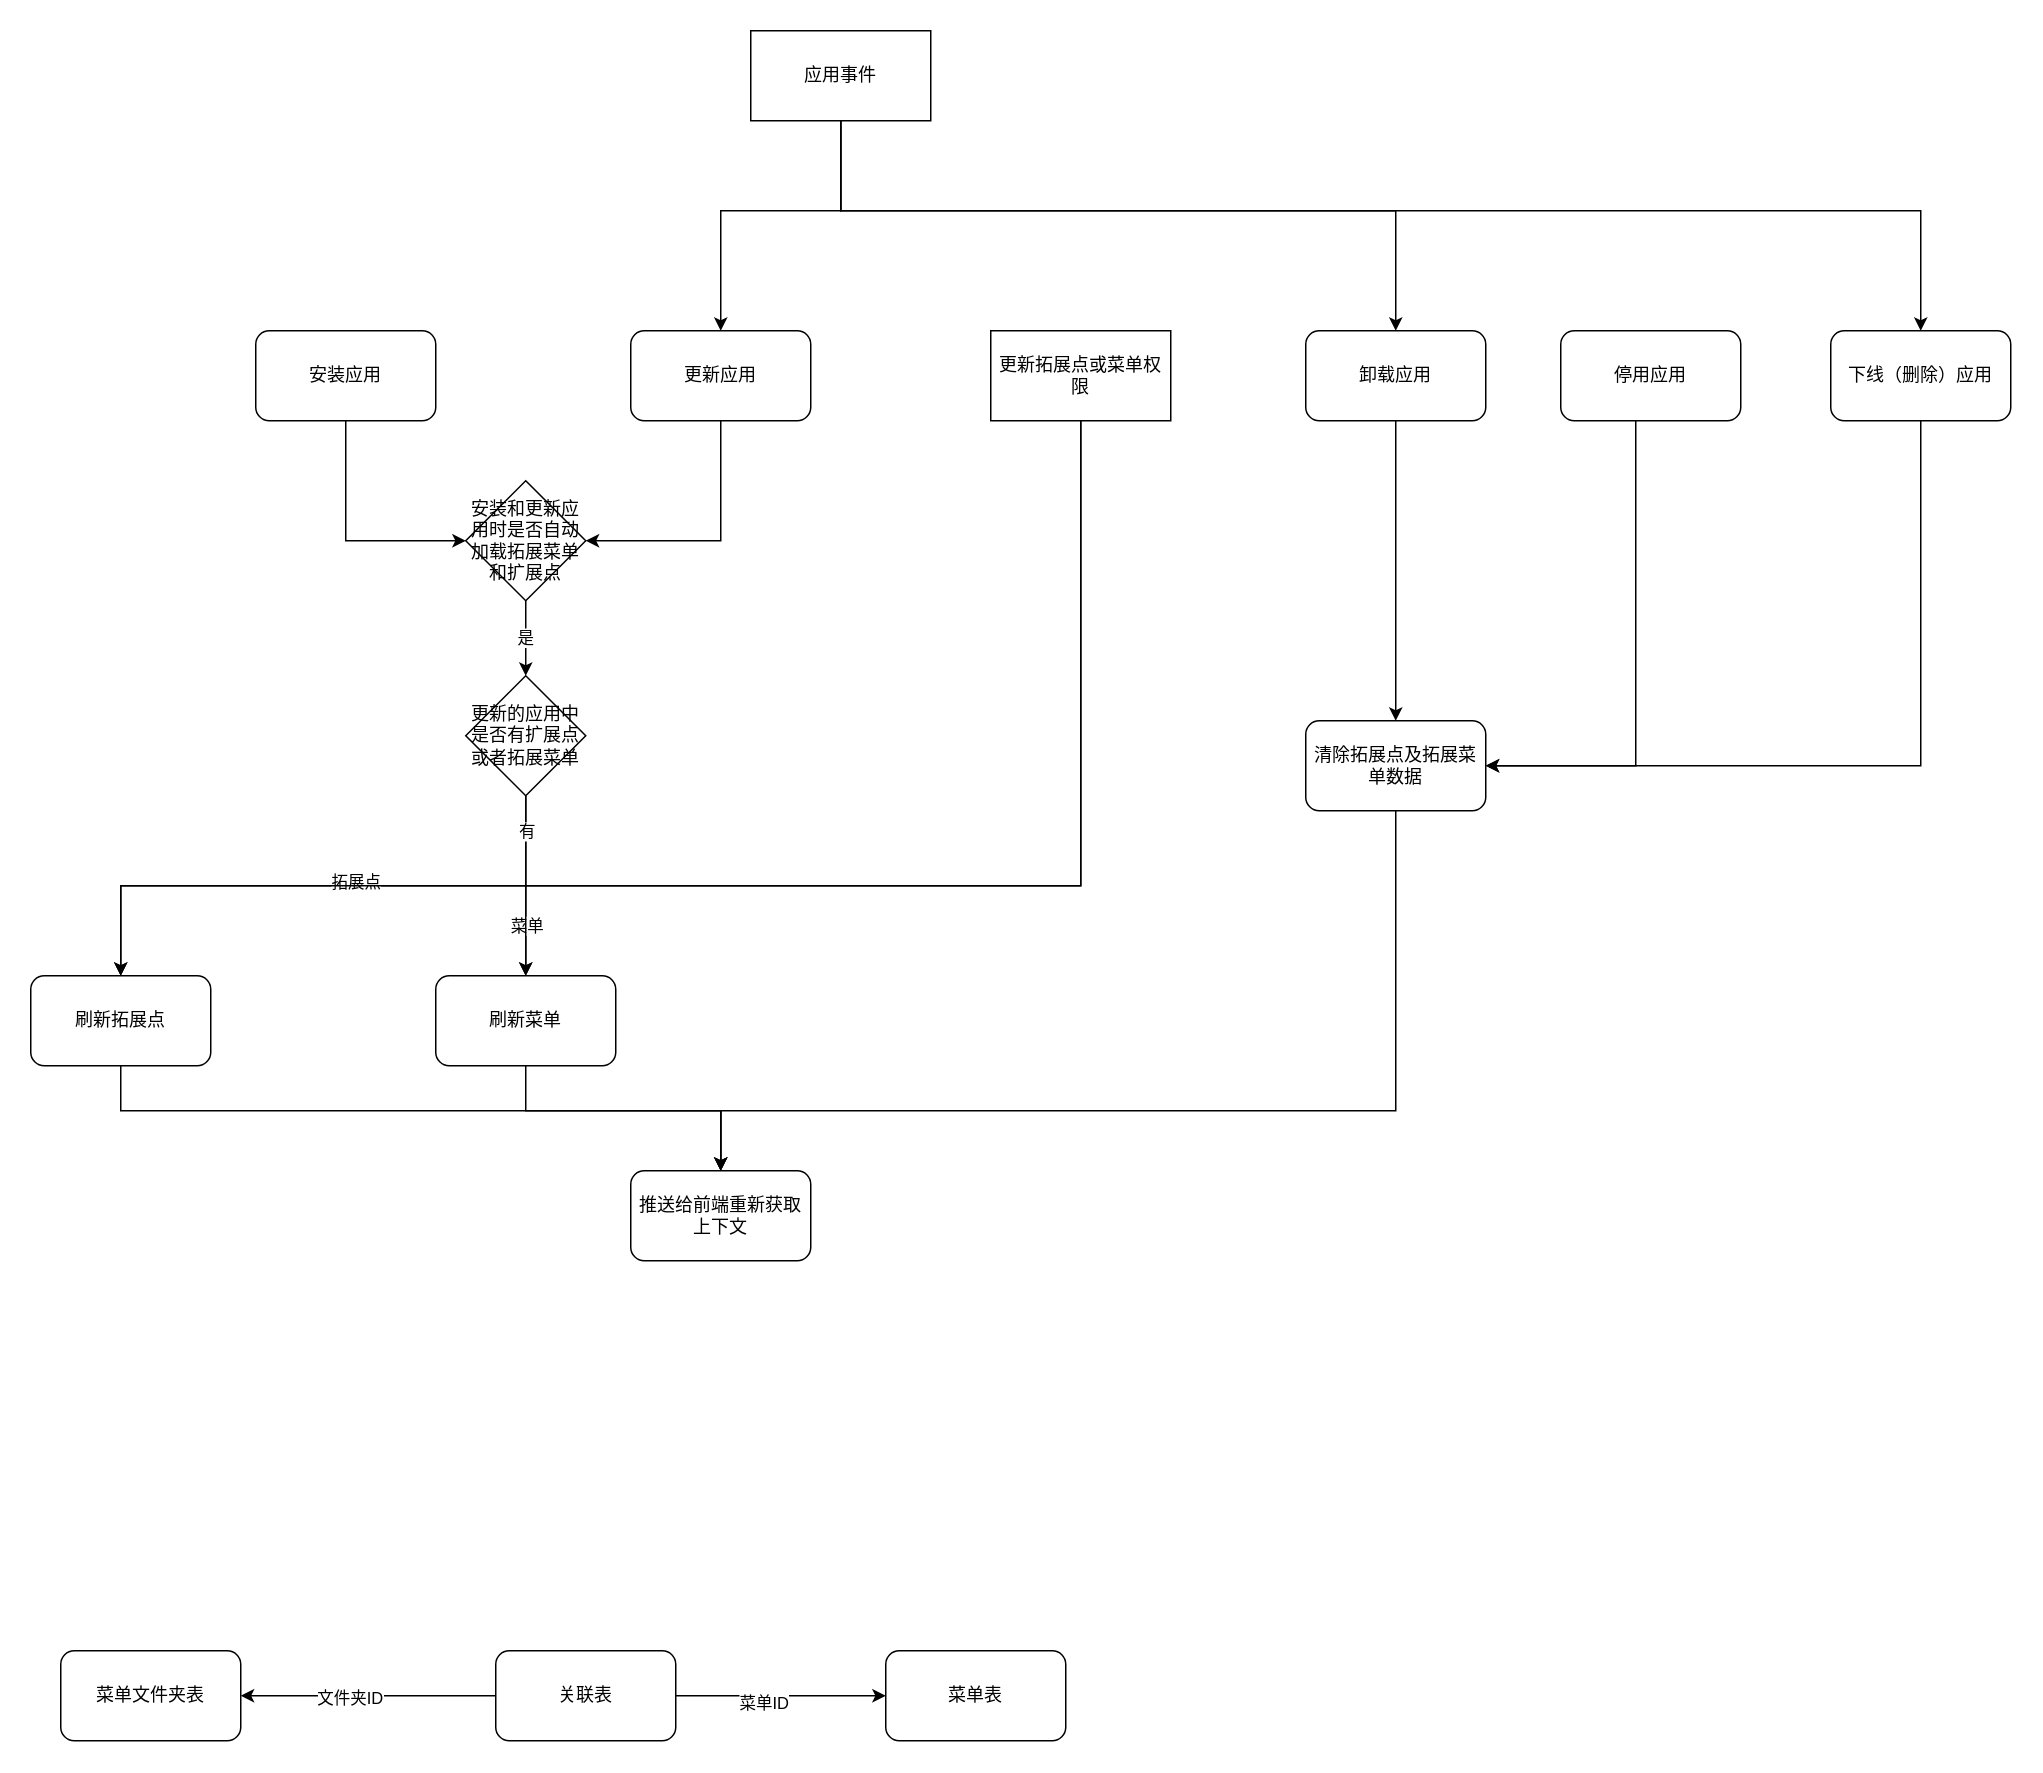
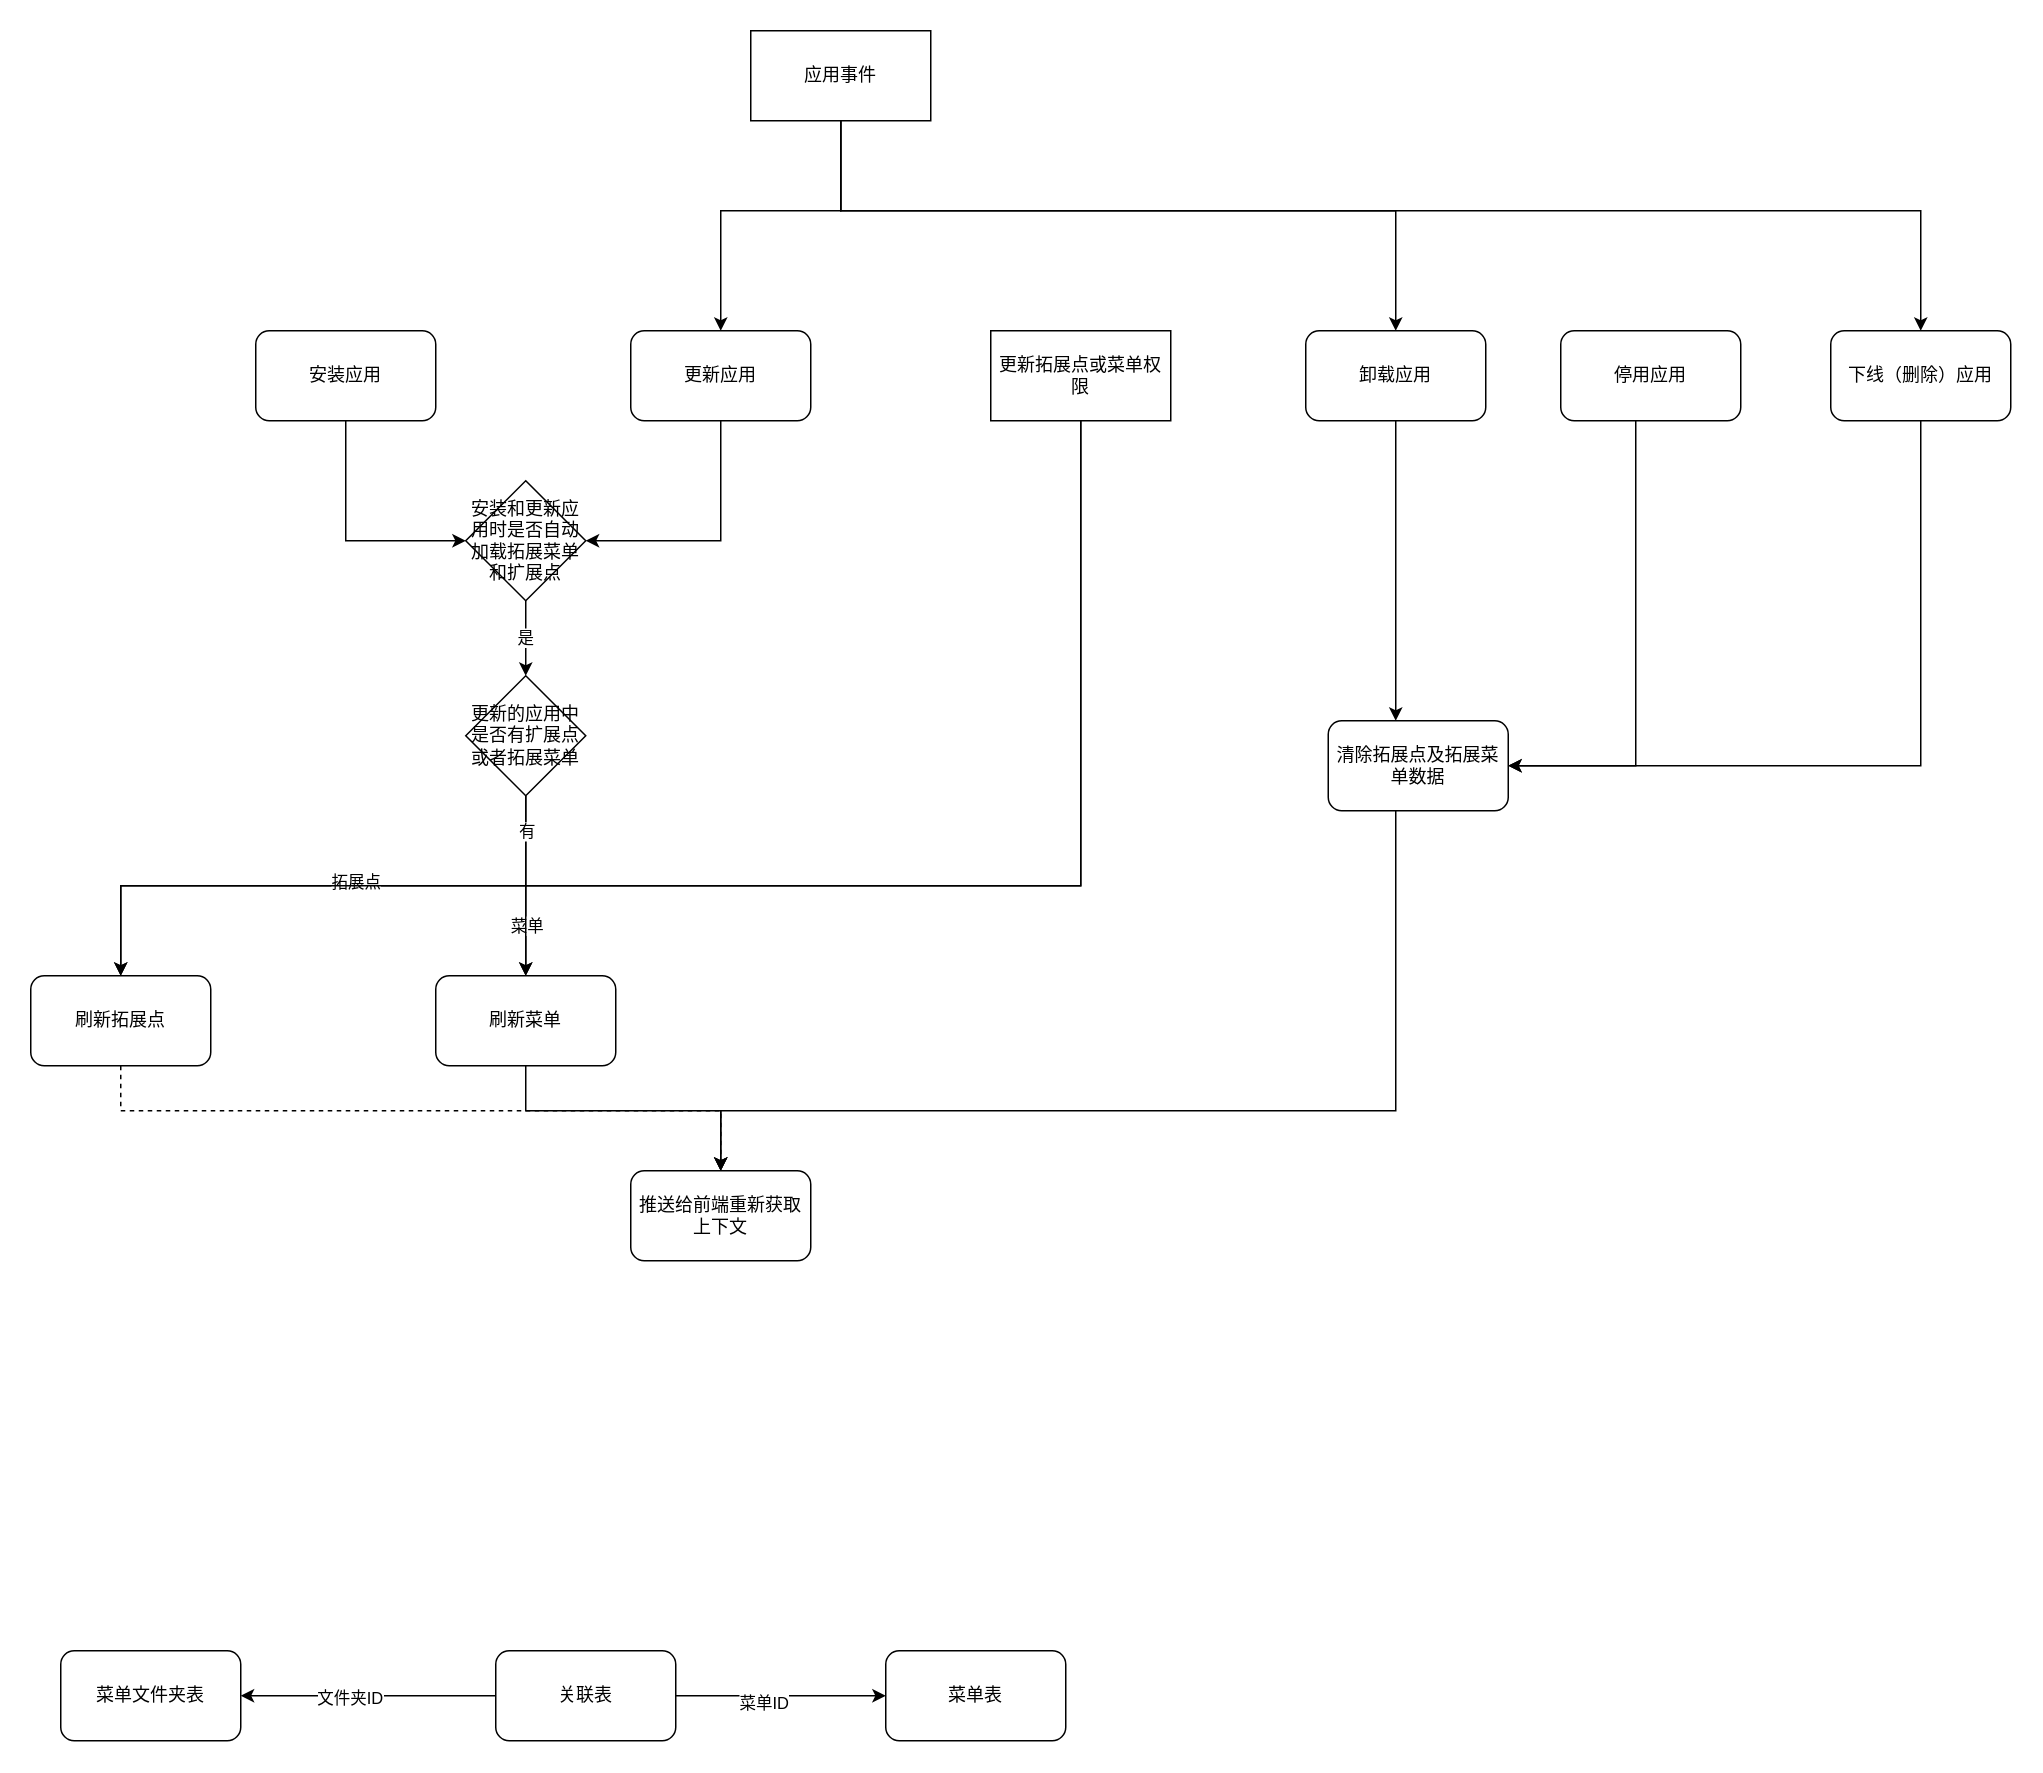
- <mxCell id="24" value="清除拓展点及拓展菜单数据" style="rounded=1;whiteSpace=wrap;html=1;" vertex="1" parent="1"><mxGeometry x="870" y="480" width="120" height="60" as="geometry" /></mxCell>
+ <mxCell id="24" value="清除拓展点及拓展菜单数据" style="rounded=1;whiteSpace=wrap;html=1;" vertex="1" parent="1"><mxGeometry x="885" y="480" width="120" height="60" as="geometry" /></mxCell>
- <mxCell id="14" style="edgeStyle=orthogonalEdgeStyle;rounded=0;orthogonalLoop=1;jettySize=auto;html=1;" edge="1" parent="1" source="15" target="18"><mxGeometry relative="1" as="geometry"><Array as="points"><mxPoint x="80" y="740" /><mxPoint x="480" y="740" /></Array></mxGeometry></mxCell>
+ <mxCell id="14" style="edgeStyle=orthogonalEdgeStyle;rounded=0;orthogonalLoop=1;jettySize=auto;html=1;dashed=1;" edge="1" parent="1" source="15" target="18"><mxGeometry relative="1" as="geometry"><Array as="points"><mxPoint x="80" y="740" /><mxPoint x="480" y="740" /></Array></mxGeometry></mxCell>
